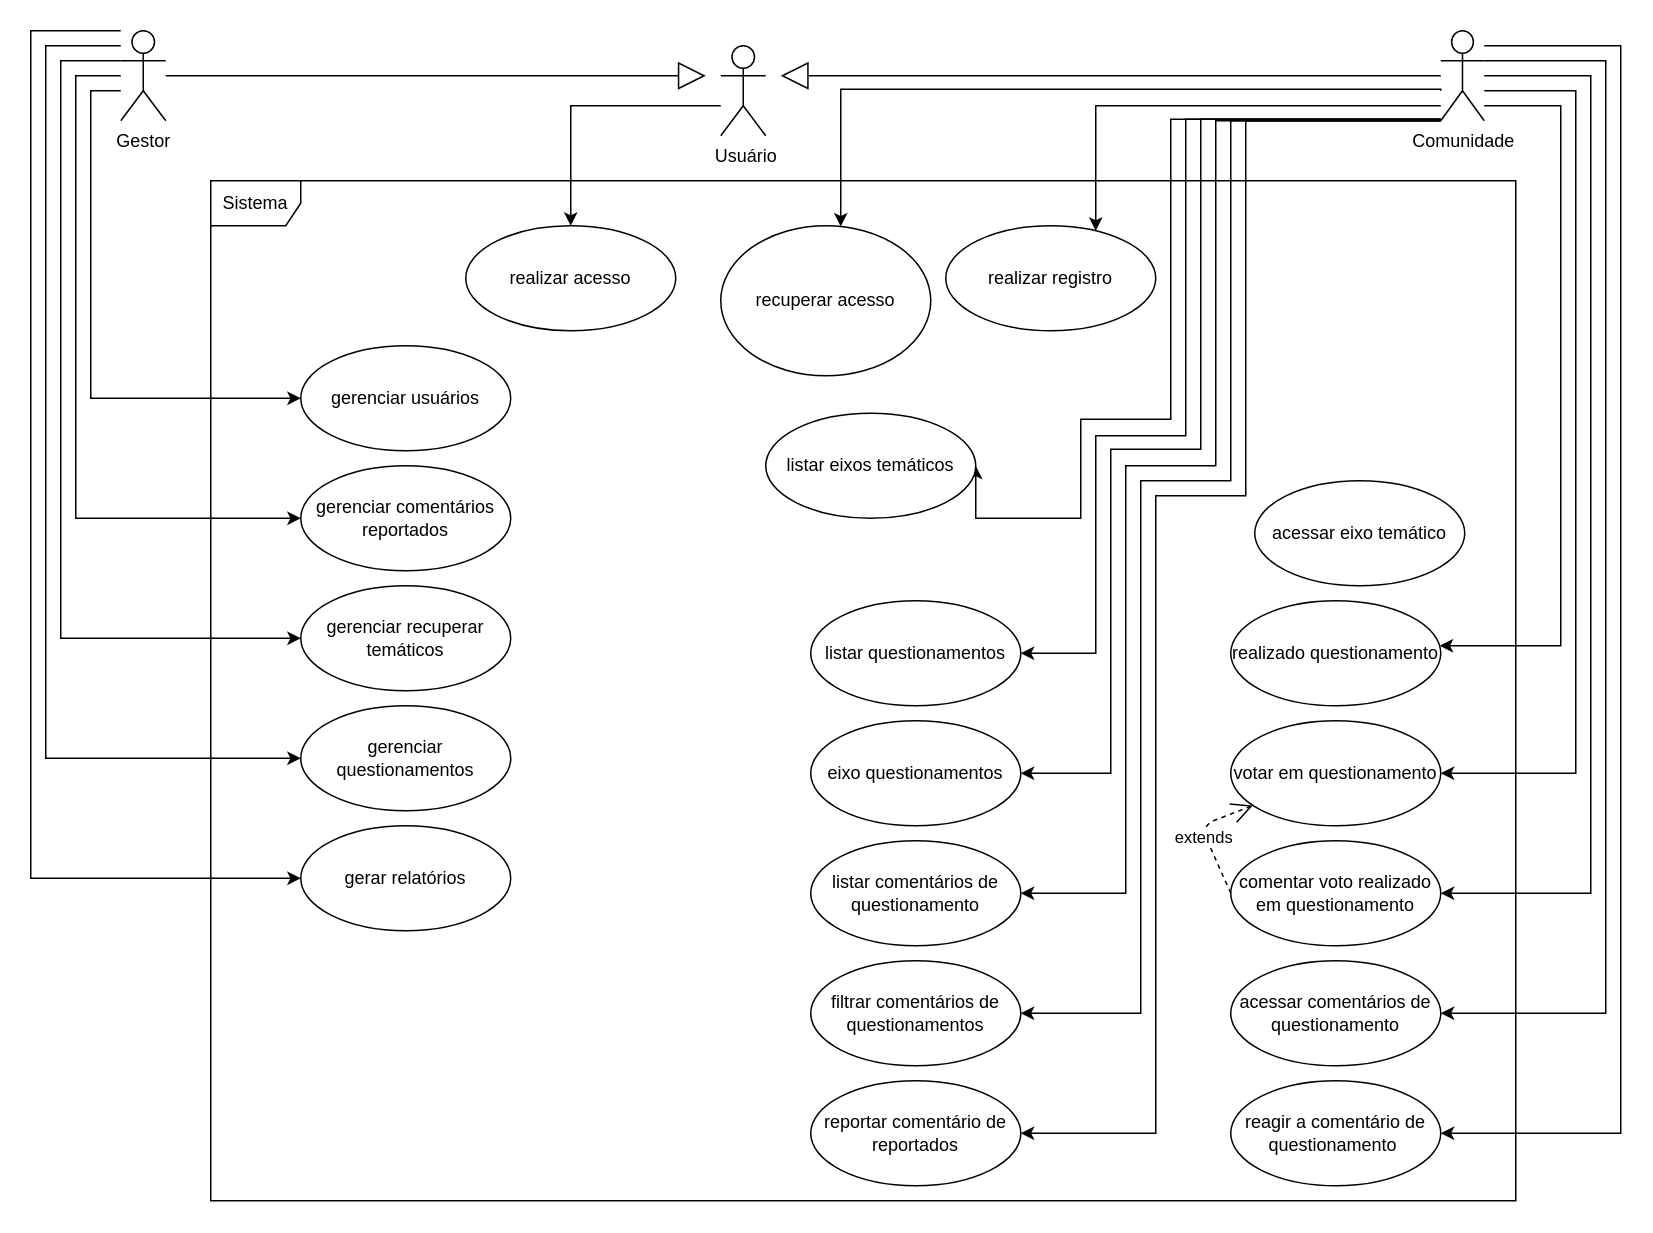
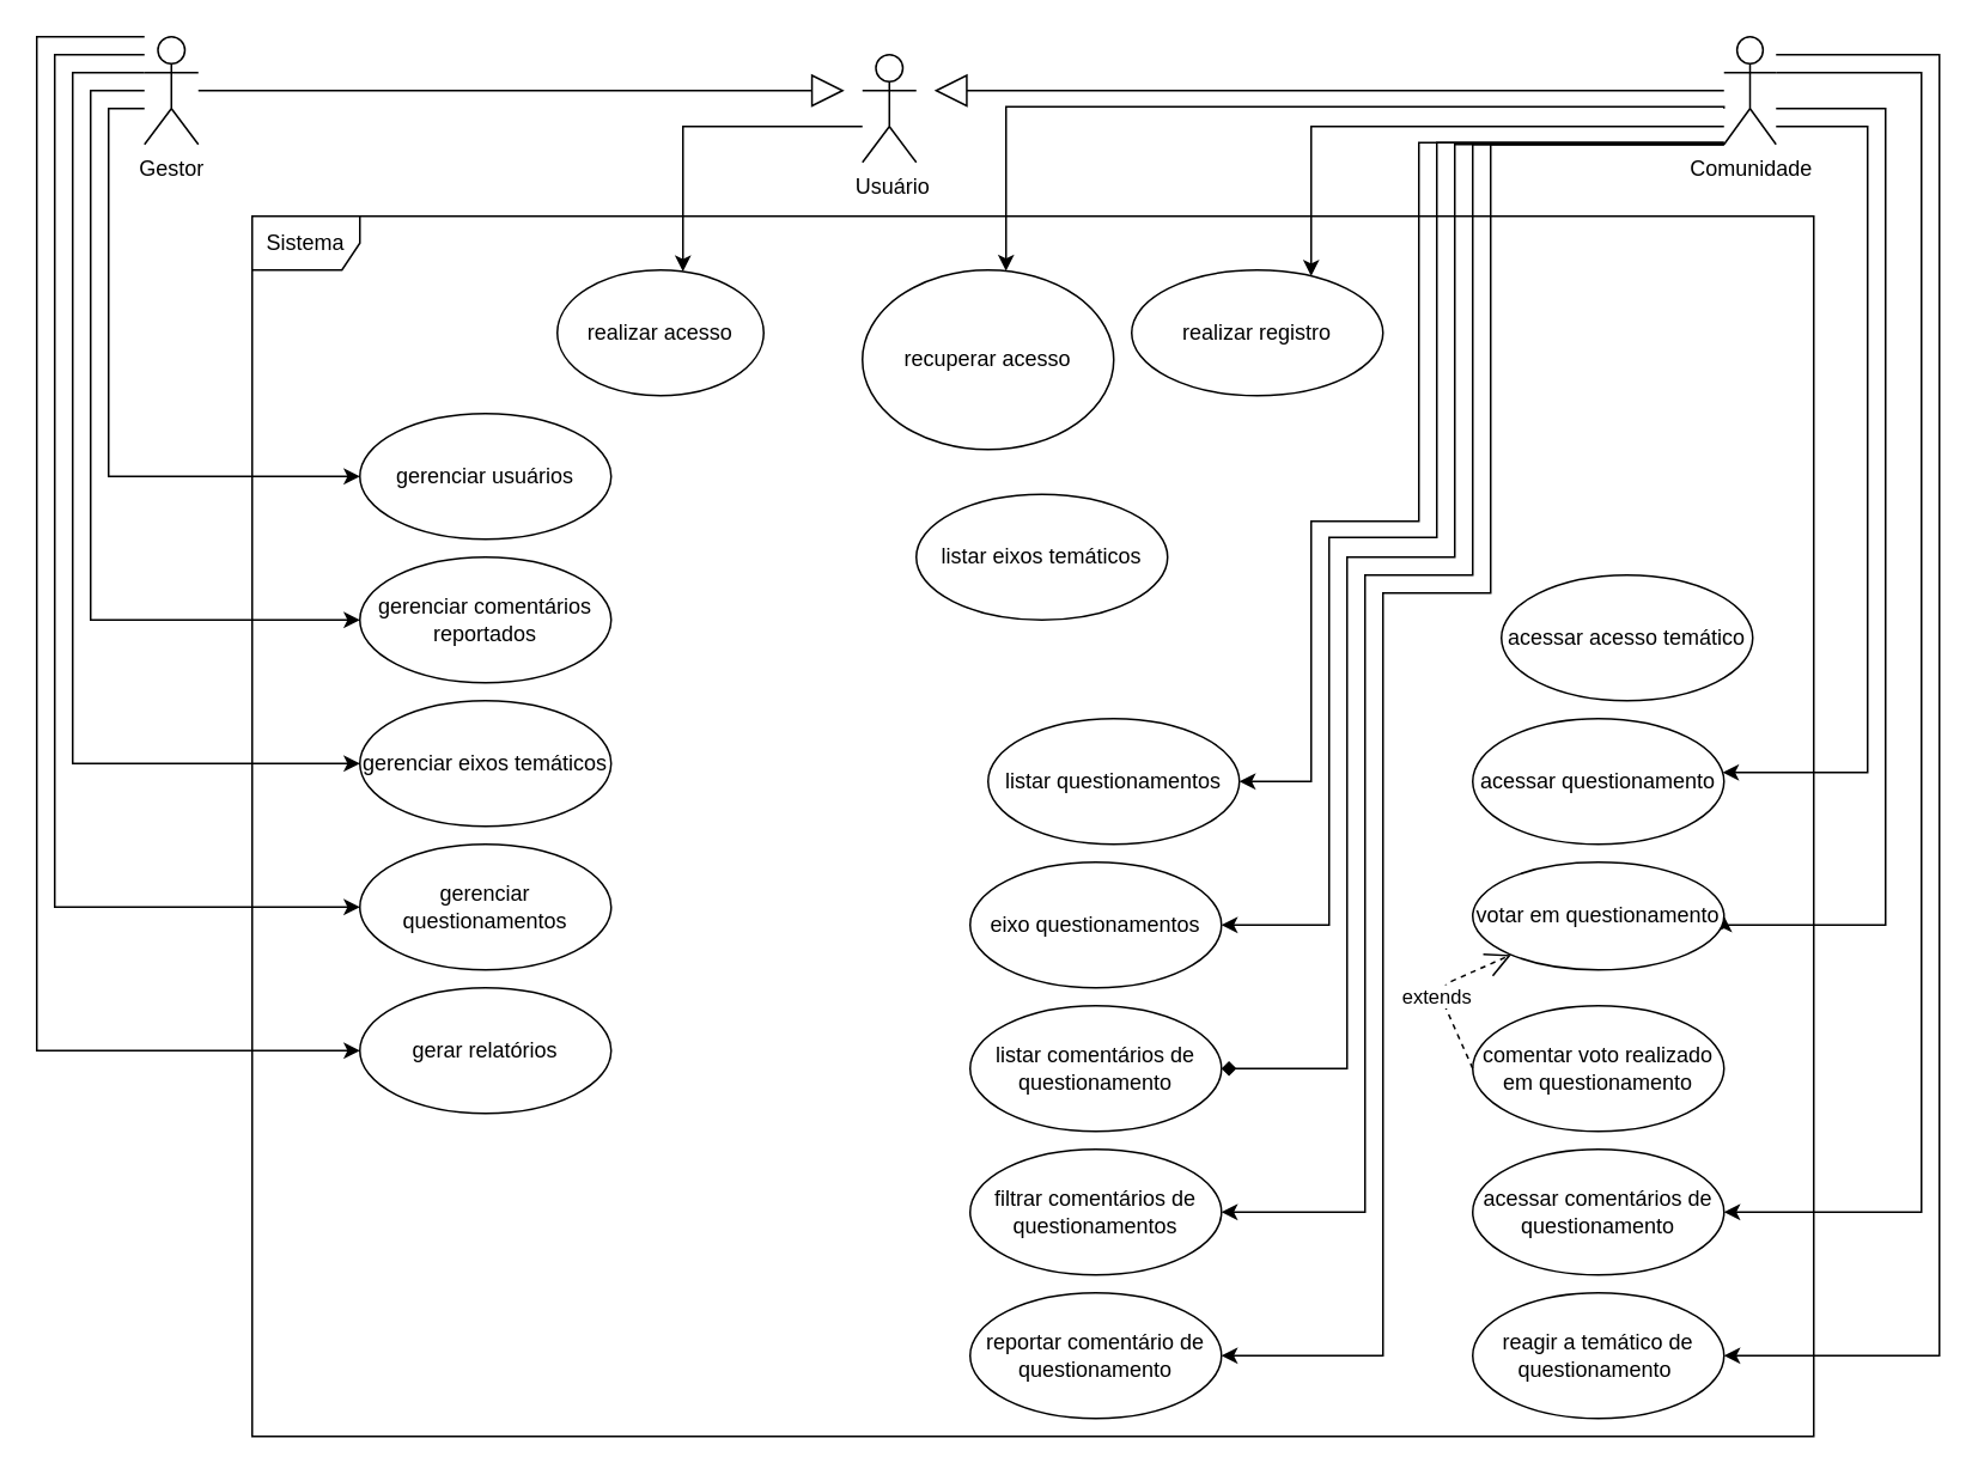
- <mxCell id="25" value="realizar acesso" style="ellipse;whiteSpace=wrap;html=1;" parent="1" vertex="1"><mxGeometry x="310" y="150" width="140" height="70" as="geometry" /></mxCell>
+ <mxCell id="25" value="realizar acesso" style="ellipse;whiteSpace=wrap;html=1;" parent="1" vertex="1"><mxGeometry x="310" y="150" width="115" height="70" as="geometry" /></mxCell>
- <mxCell id="18" style="edgeStyle=orthogonalEdgeStyle;rounded=0;orthogonalLoop=1;jettySize=auto;html=1;entryX=1;entryY=0.5;entryDx=0;entryDy=0;" parent="1" source="24" target="37" edge="1"><mxGeometry relative="1" as="geometry"><mxPoint x="975" y="110" as="sourcePoint" /><Array as="points"><mxPoint x="780" y="79" /><mxPoint x="780" y="279" /><mxPoint x="720" y="279" /><mxPoint x="720" y="345" /></Array></mxGeometry></mxCell>
- <mxCell id="15" style="edgeStyle=orthogonalEdgeStyle;rounded=0;orthogonalLoop=1;jettySize=auto;html=1;entryX=1;entryY=0.5;entryDx=0;entryDy=0;" parent="1" source="24" target="40" edge="1"><mxGeometry relative="1" as="geometry"><Array as="points"><mxPoint x="1060" y="50" /><mxPoint x="1060" y="595" /></Array></mxGeometry></mxCell>
- <mxCell id="36" value="acessar eixo temático" style="ellipse;whiteSpace=wrap;html=1;" parent="1" vertex="1"><mxGeometry x="836" y="320" width="140" height="70" as="geometry" /></mxCell>
+ <mxCell id="36" value="acessar acesso temático" style="ellipse;whiteSpace=wrap;html=1;" parent="1" vertex="1"><mxGeometry x="836" y="320" width="140" height="70" as="geometry" /></mxCell>
- <mxCell id="29" value="gerenciar recuperar temáticos" style="ellipse;whiteSpace=wrap;html=1;" parent="1" vertex="1"><mxGeometry x="200" y="390" width="140" height="70" as="geometry" /></mxCell>
+ <mxCell id="29" value="gerenciar eixos temáticos" style="ellipse;whiteSpace=wrap;html=1;" parent="1" vertex="1"><mxGeometry x="200" y="390" width="140" height="70" as="geometry" /></mxCell>
- <mxCell id="46" value="listar questionamentos" style="ellipse;whiteSpace=wrap;html=1;" parent="1" vertex="1"><mxGeometry x="540" y="400" width="140" height="70" as="geometry" /></mxCell>
+ <mxCell id="46" value="listar questionamentos" style="ellipse;whiteSpace=wrap;html=1;" parent="1" vertex="1"><mxGeometry x="550" y="400" width="140" height="70" as="geometry" /></mxCell>
- <mxCell id="35" value="realizado questionamento" style="ellipse;whiteSpace=wrap;html=1;" parent="1" vertex="1"><mxGeometry x="820" y="400" width="140" height="70" as="geometry" /></mxCell>
+ <mxCell id="35" value="acessar questionamento" style="ellipse;whiteSpace=wrap;html=1;" parent="1" vertex="1"><mxGeometry x="820" y="400" width="140" height="70" as="geometry" /></mxCell>
- <mxCell id="39" value="votar em questionamento" style="ellipse;whiteSpace=wrap;html=1;" parent="1" vertex="1"><mxGeometry x="820" y="480" width="140" height="70" as="geometry" /></mxCell>
+ <mxCell id="39" value="votar em questionamento" style="ellipse;whiteSpace=wrap;html=1;" parent="1" vertex="1"><mxGeometry x="820" y="480" width="140" height="60" as="geometry" /></mxCell>
- <mxCell id="21" style="edgeStyle=orthogonalEdgeStyle;rounded=0;orthogonalLoop=1;jettySize=auto;html=1;entryX=1;entryY=0.5;entryDx=0;entryDy=0;" parent="1" source="24" target="38" edge="1"><mxGeometry relative="1" as="geometry"><Array as="points"><mxPoint x="810" y="80" /><mxPoint x="810" y="310" /><mxPoint x="750" y="310" /><mxPoint x="750" y="595" /></Array></mxGeometry></mxCell>
+ <mxCell id="21" style="edgeStyle=orthogonalEdgeStyle;rounded=0;orthogonalLoop=1;jettySize=auto;html=1;entryX=1;entryY=0.5;entryDx=0;entryDy=0;endArrow=diamond;" parent="1" source="24" target="38" edge="1"><mxGeometry relative="1" as="geometry"><Array as="points"><mxPoint x="810" y="80" /><mxPoint x="810" y="310" /><mxPoint x="750" y="310" /><mxPoint x="750" y="595" /></Array></mxGeometry></mxCell>
- <mxCell id="44" value="reportar comentário de reportados" style="ellipse;whiteSpace=wrap;html=1;" parent="1" vertex="1"><mxGeometry x="540" y="720" width="140" height="70" as="geometry" /></mxCell>
+ <mxCell id="44" value="reportar comentário de questionamento" style="ellipse;whiteSpace=wrap;html=1;" parent="1" vertex="1"><mxGeometry x="540" y="720" width="140" height="70" as="geometry" /></mxCell>
- <mxCell id="45" value="reagir a comentário de questionamento&amp;nbsp;" style="ellipse;whiteSpace=wrap;html=1;" parent="1" vertex="1"><mxGeometry x="820" y="720" width="140" height="70" as="geometry" /></mxCell>
+ <mxCell id="45" value="reagir a temático de questionamento&amp;nbsp;" style="ellipse;whiteSpace=wrap;html=1;" parent="1" vertex="1"><mxGeometry x="820" y="720" width="140" height="70" as="geometry" /></mxCell>
